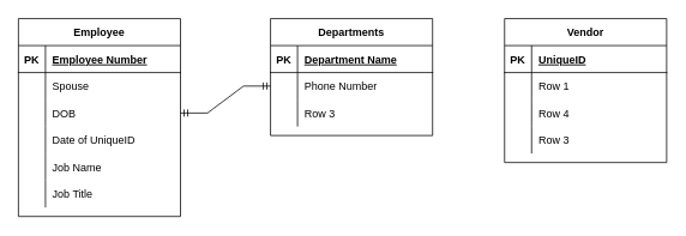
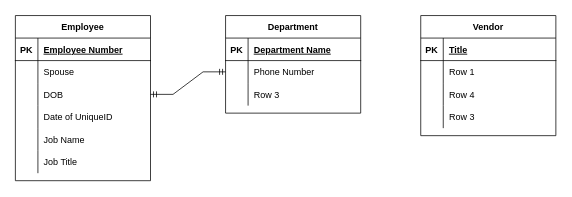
- <mxCell id="21" value="Departments" style="shape=table;startSize=30;container=1;collapsible=1;childLayout=tableLayout;fixedRows=1;rowLines=0;fontStyle=1;align=center;resizeLast=1;" vertex="1" parent="1"><mxGeometry x="300" y="20" width="180" height="130" as="geometry" /></mxCell>
+ <mxCell id="21" value="Department" style="shape=table;startSize=30;container=1;collapsible=1;childLayout=tableLayout;fixedRows=1;rowLines=0;fontStyle=1;align=center;resizeLast=1;" vertex="1" parent="1"><mxGeometry x="300" y="20" width="180" height="130" as="geometry" /></mxCell>
- <mxCell id="35" value="UniqueID" style="shape=partialRectangle;connectable=0;fillColor=none;top=0;left=0;bottom=0;right=0;align=left;spacingLeft=6;fontStyle=5;overflow=hidden;" vertex="1" parent="33"><mxGeometry x="30" width="150" height="30" as="geometry"><mxRectangle width="150" height="30" as="alternateBounds" /></mxGeometry></mxCell>
+ <mxCell id="35" value="Title" style="shape=partialRectangle;connectable=0;fillColor=none;top=0;left=0;bottom=0;right=0;align=left;spacingLeft=6;fontStyle=5;overflow=hidden;" vertex="1" parent="33"><mxGeometry x="30" width="150" height="30" as="geometry"><mxRectangle width="150" height="30" as="alternateBounds" /></mxGeometry></mxCell>
